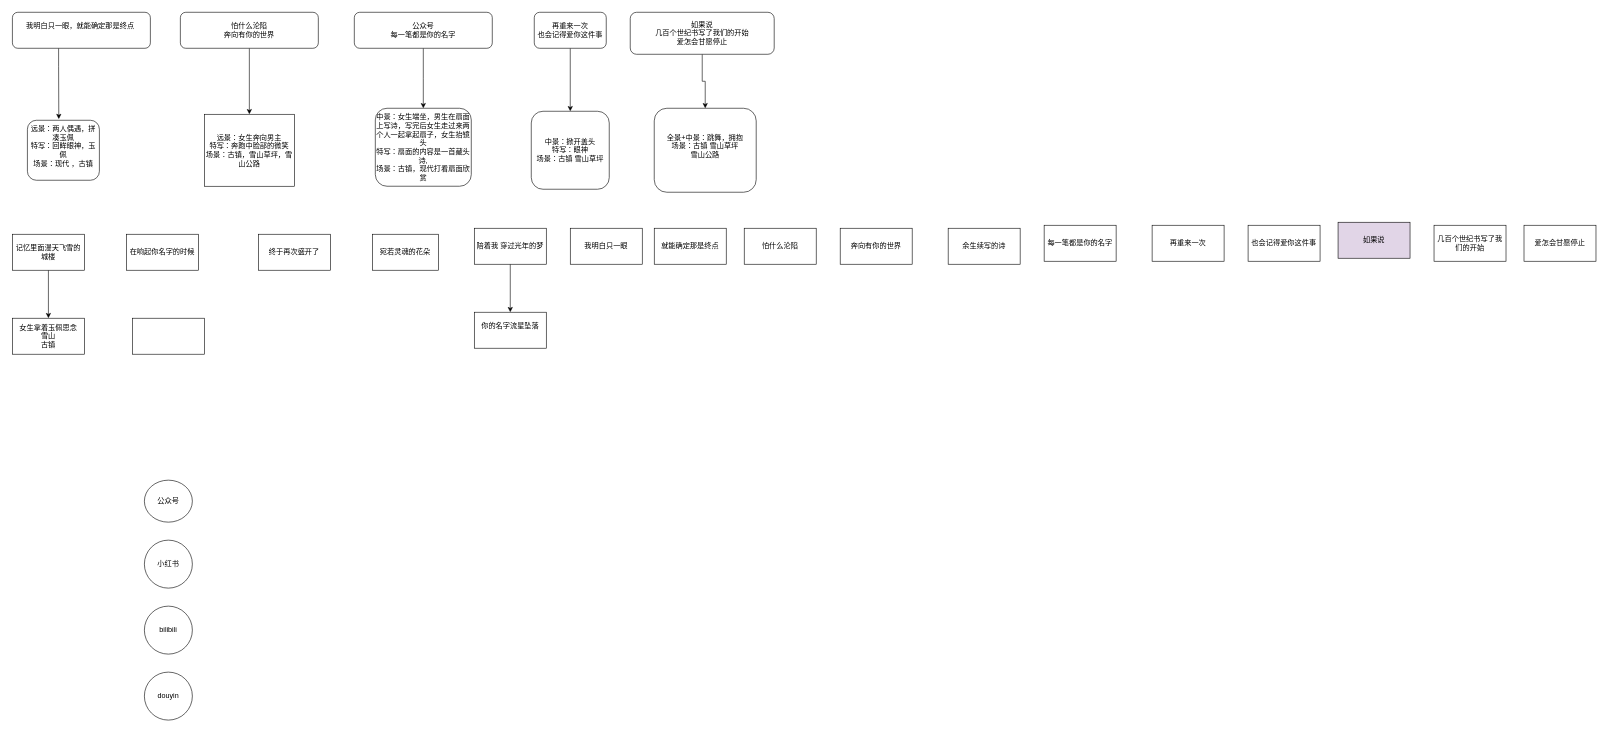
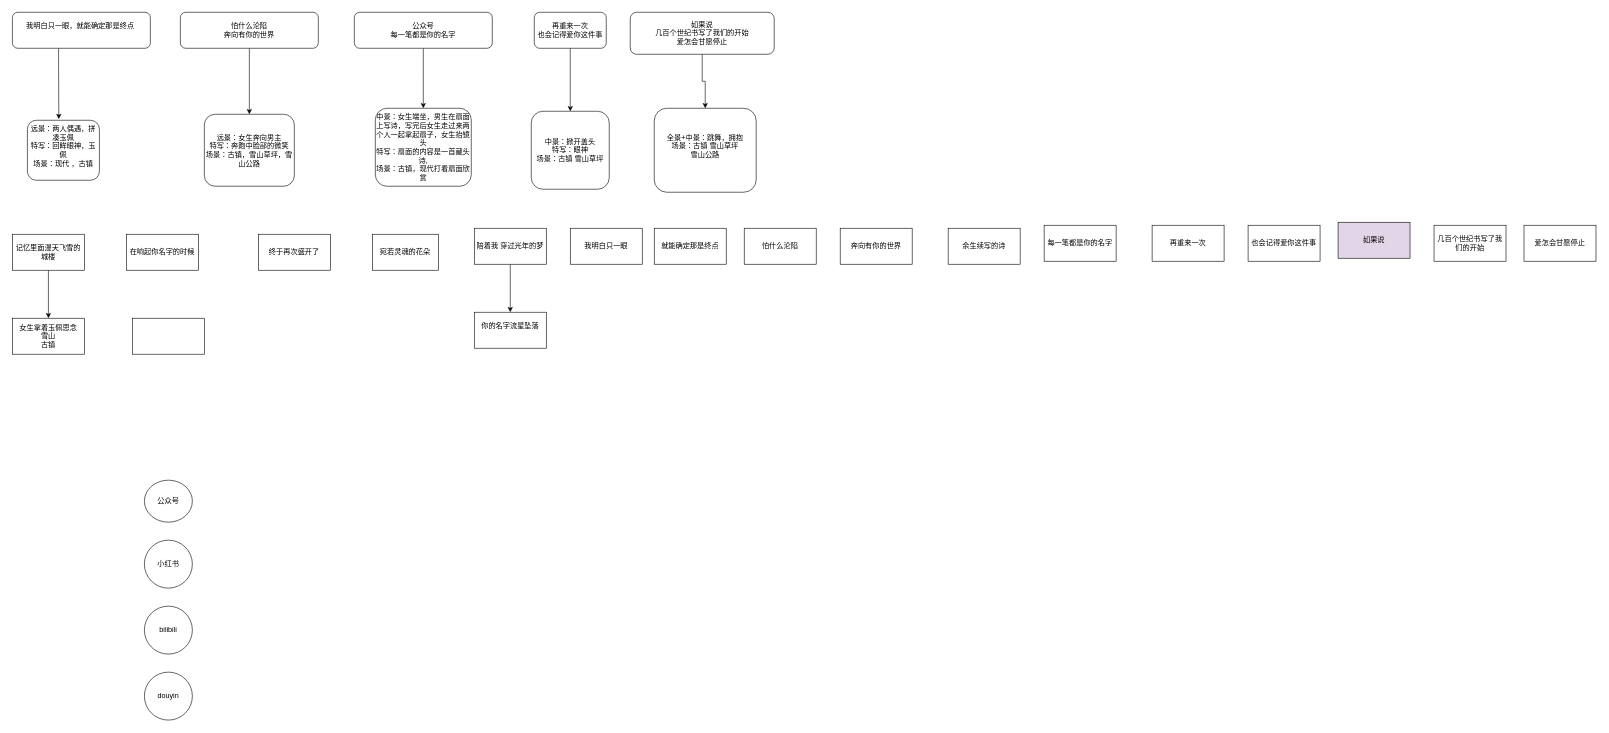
- <mxCell id="13" value="远景：女生奔向男主&lt;div&gt;特写：奔跑中脸部的微笑&lt;/div&gt;&lt;div&gt;场景：古镇，雪山草坪，雪山公路&lt;/div&gt;" style="whiteSpace=wrap;html=1;rounded=0;" parent="1" vertex="1"><mxGeometry x="340" y="190" width="150" height="120" as="geometry" /></mxCell>
+ <mxCell id="13" value="远景：女生奔向男主&lt;div&gt;特写：奔跑中脸部的微笑&lt;/div&gt;&lt;div&gt;场景：古镇，雪山草坪，雪山公路&lt;/div&gt;" style="whiteSpace=wrap;html=1;rounded=1;" parent="1" vertex="1"><mxGeometry x="340" y="190" width="150" height="120" as="geometry" /></mxCell>
